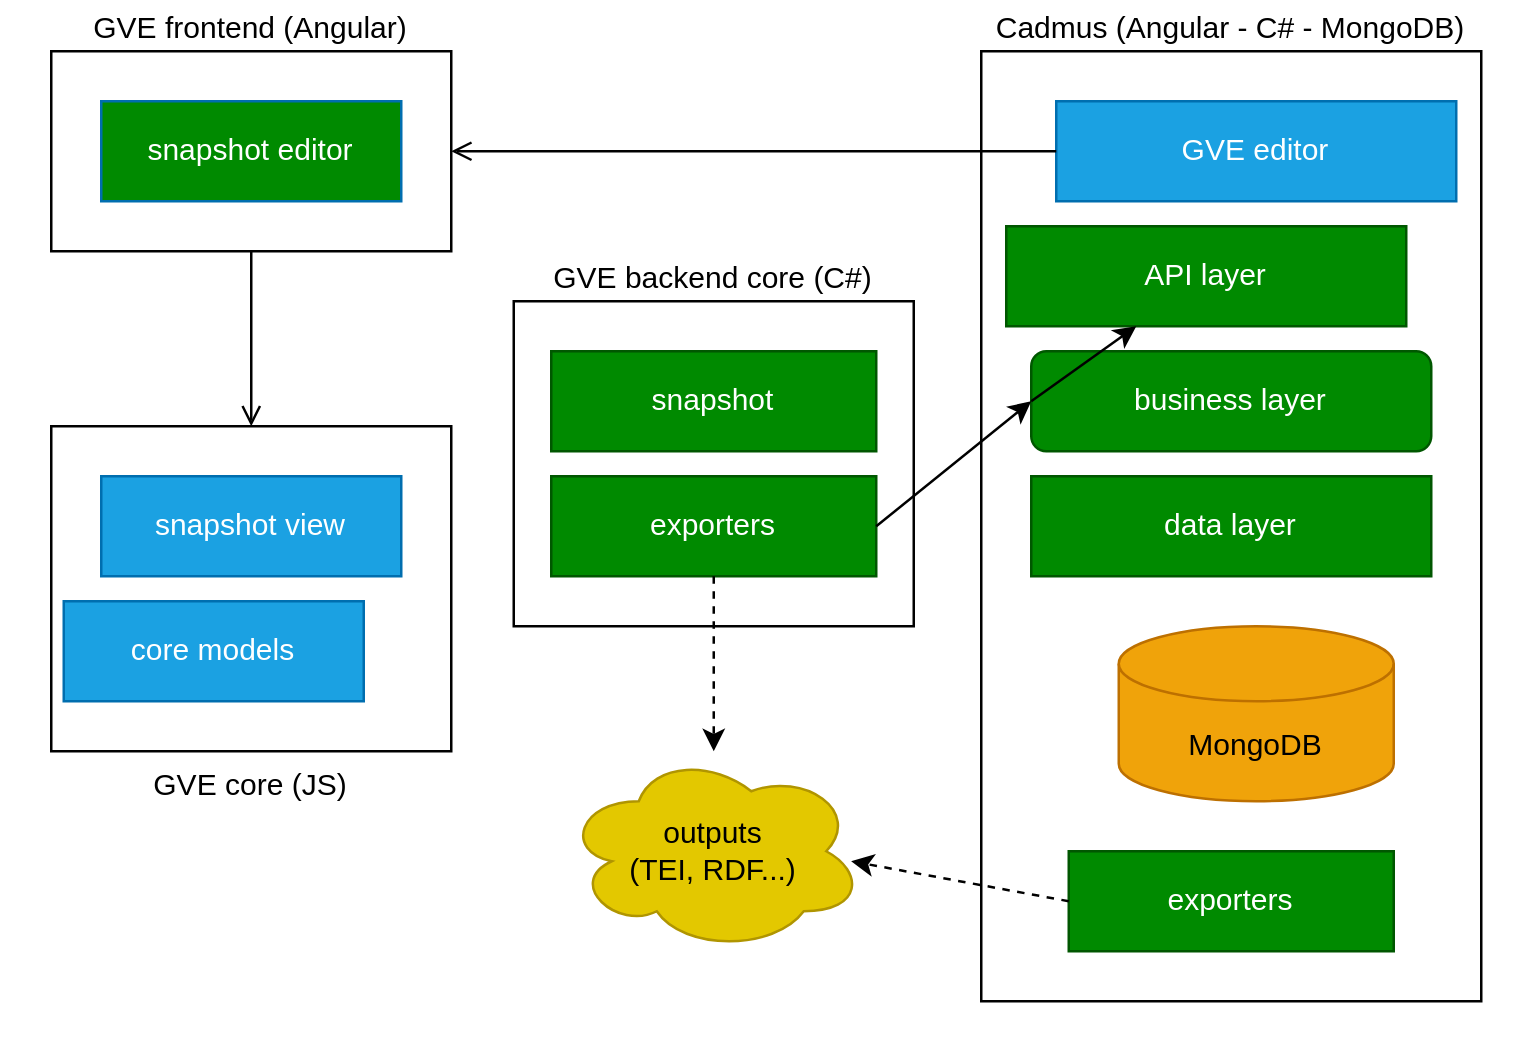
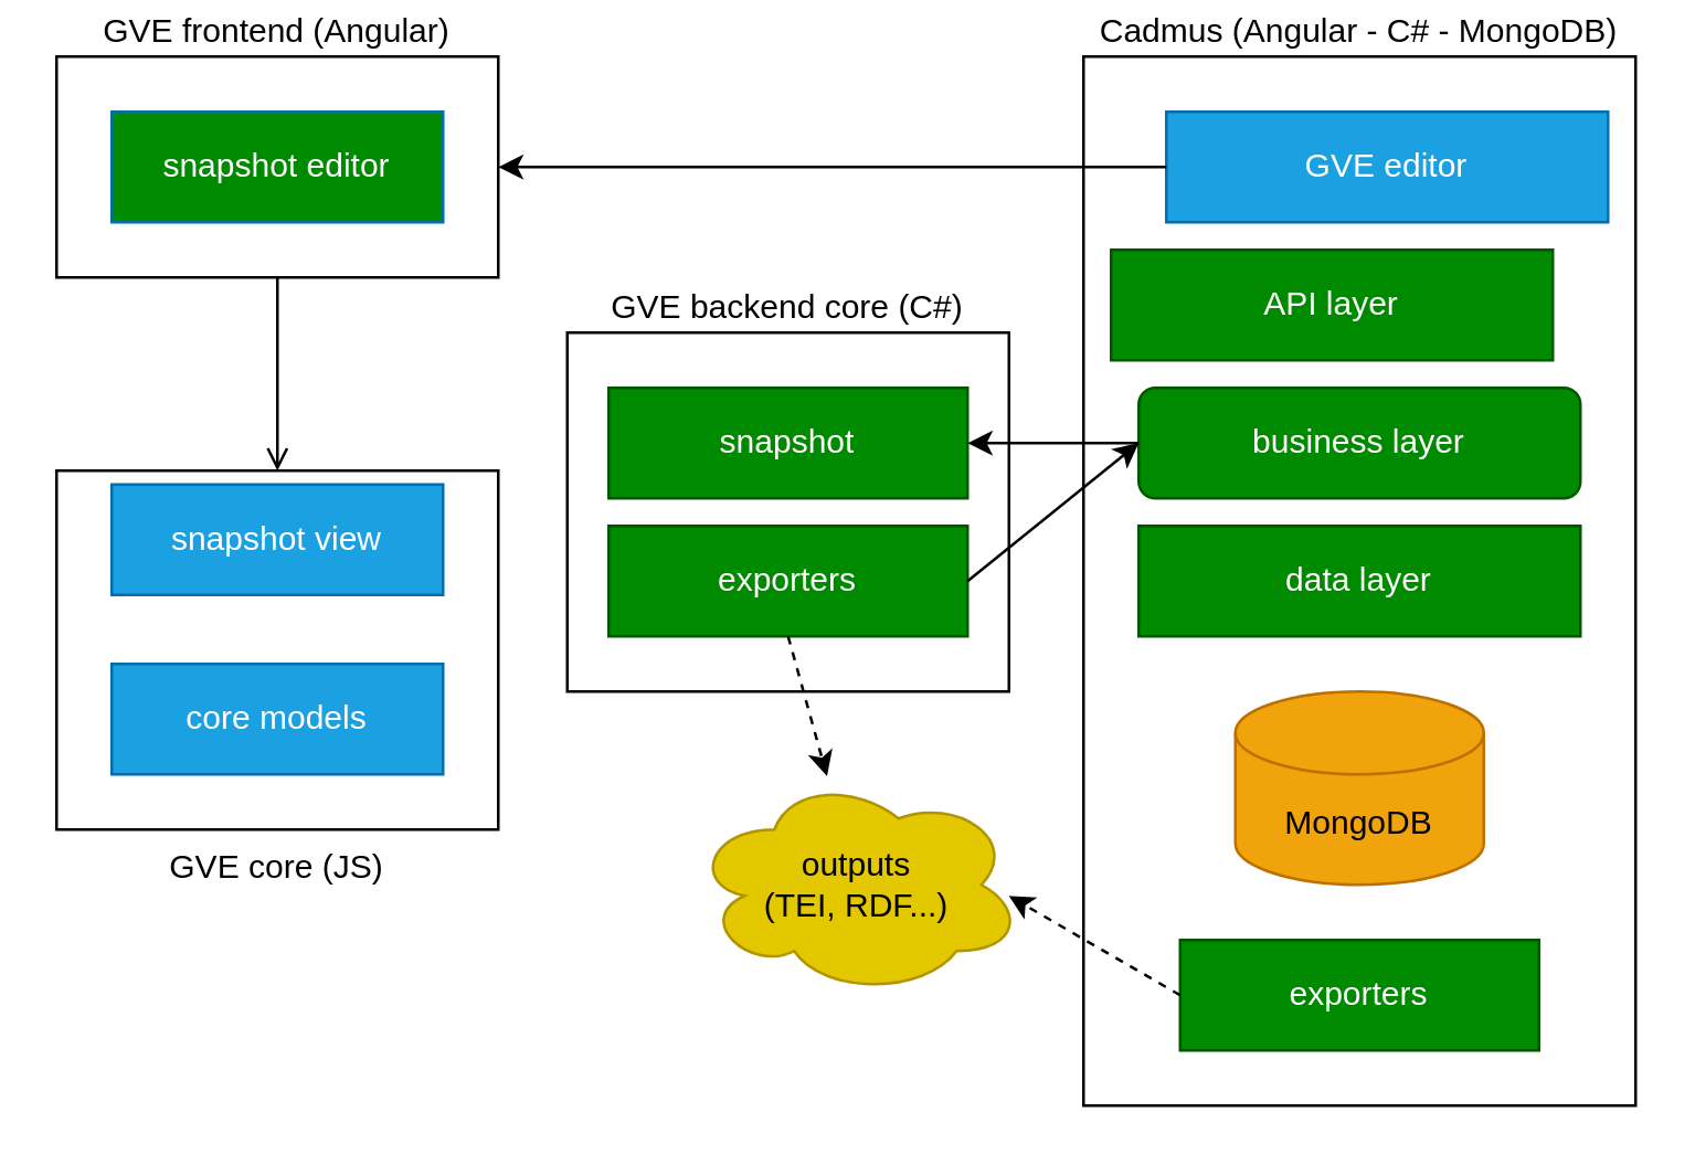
- <mxCell id="15" value="" style="endArrow=open;html=1;rounded=0;exitX=0;exitY=0.5;exitDx=0;exitDy=0;entryX=1;entryY=0.5;entryDx=0;entryDy=0;" edge="1" parent="1" source="7" target="3"><mxGeometry width="50" height="50" relative="1" as="geometry"><mxPoint x="380" y="510" as="sourcePoint" /><mxPoint x="430" y="460" as="targetPoint" /></mxGeometry></mxCell>
+ <mxCell id="15" value="" style="endArrow=classic;html=1;rounded=0;exitX=0;exitY=0.5;exitDx=0;exitDy=0;entryX=1;entryY=0.5;entryDx=0;entryDy=0;" edge="1" parent="1" source="7" target="3"><mxGeometry width="50" height="50" relative="1" as="geometry"><mxPoint x="380" y="510" as="sourcePoint" /><mxPoint x="430" y="460" as="targetPoint" /></mxGeometry></mxCell>
- <mxCell id="17" value="" style="endArrow=classic;html=1;rounded=0;exitX=0;exitY=0.5;exitDx=0;exitDy=0;" edge="1" parent="1" source="8" target="6"><mxGeometry width="50" height="50" relative="1" as="geometry"><mxPoint x="410" y="70" as="sourcePoint" /><mxPoint x="190" y="70" as="targetPoint" /></mxGeometry></mxCell>
+ <mxCell id="17" value="" style="endArrow=classic;html=1;rounded=0;exitX=0;exitY=0.5;exitDx=0;exitDy=0;entryX=1;entryY=0.5;entryDx=0;entryDy=0;" edge="1" parent="1" source="8" target="16"><mxGeometry width="50" height="50" relative="1" as="geometry"><mxPoint x="410" y="70" as="sourcePoint" /><mxPoint x="190" y="70" as="targetPoint" /></mxGeometry></mxCell>
- <mxCell id="12" value="snapshot view" style="rounded=0;whiteSpace=wrap;html=1;fillColor=#1ba1e2;fontColor=#ffffff;strokeColor=#006EAF;" vertex="1" parent="1"><mxGeometry x="40" y="190" width="120" height="40" as="geometry" /></mxCell>
+ <mxCell id="12" value="snapshot view" style="rounded=0;whiteSpace=wrap;html=1;fillColor=#1ba1e2;fontColor=#ffffff;strokeColor=#006EAF;" vertex="1" parent="1"><mxGeometry x="40" y="175" width="120" height="40" as="geometry" /></mxCell>
- <mxCell id="11" value="core models" style="rounded=0;whiteSpace=wrap;html=1;fillColor=#1ba1e2;fontColor=#ffffff;strokeColor=#006EAF;" vertex="1" parent="1"><mxGeometry x="25" y="240" width="120" height="40" as="geometry" /></mxCell>
+ <mxCell id="11" value="core models" style="rounded=0;whiteSpace=wrap;html=1;fillColor=#1ba1e2;fontColor=#ffffff;strokeColor=#006EAF;" vertex="1" parent="1"><mxGeometry x="40" y="240" width="120" height="40" as="geometry" /></mxCell>
- <mxCell id="10" value="MongoDB" style="shape=cylinder3;whiteSpace=wrap;html=1;boundedLbl=1;backgroundOutline=1;size=15;fillColor=#f0a30a;fontColor=#000000;strokeColor=#BD7000;" vertex="1" parent="1"><mxGeometry x="447" y="250" width="110" height="70" as="geometry" /></mxCell>
+ <mxCell id="10" value="MongoDB" style="shape=cylinder3;whiteSpace=wrap;html=1;boundedLbl=1;backgroundOutline=1;size=15;fillColor=#f0a30a;fontColor=#000000;strokeColor=#BD7000;" vertex="1" parent="1"><mxGeometry x="447" y="250" width="90" height="70" as="geometry" /></mxCell>
- <mxCell id="19" value="outputs&lt;br&gt;(TEI, RDF...)" style="ellipse;shape=cloud;whiteSpace=wrap;html=1;fillColor=#e3c800;fontColor=#000000;strokeColor=#B09500;" vertex="1" parent="1"><mxGeometry x="225" y="300" width="120" height="80" as="geometry" /></mxCell>
+ <mxCell id="19" value="outputs&lt;br&gt;(TEI, RDF...)" style="ellipse;shape=cloud;whiteSpace=wrap;html=1;fillColor=#e3c800;fontColor=#000000;strokeColor=#B09500;" vertex="1" parent="1"><mxGeometry x="250" y="280" width="120" height="80" as="geometry" /></mxCell>
